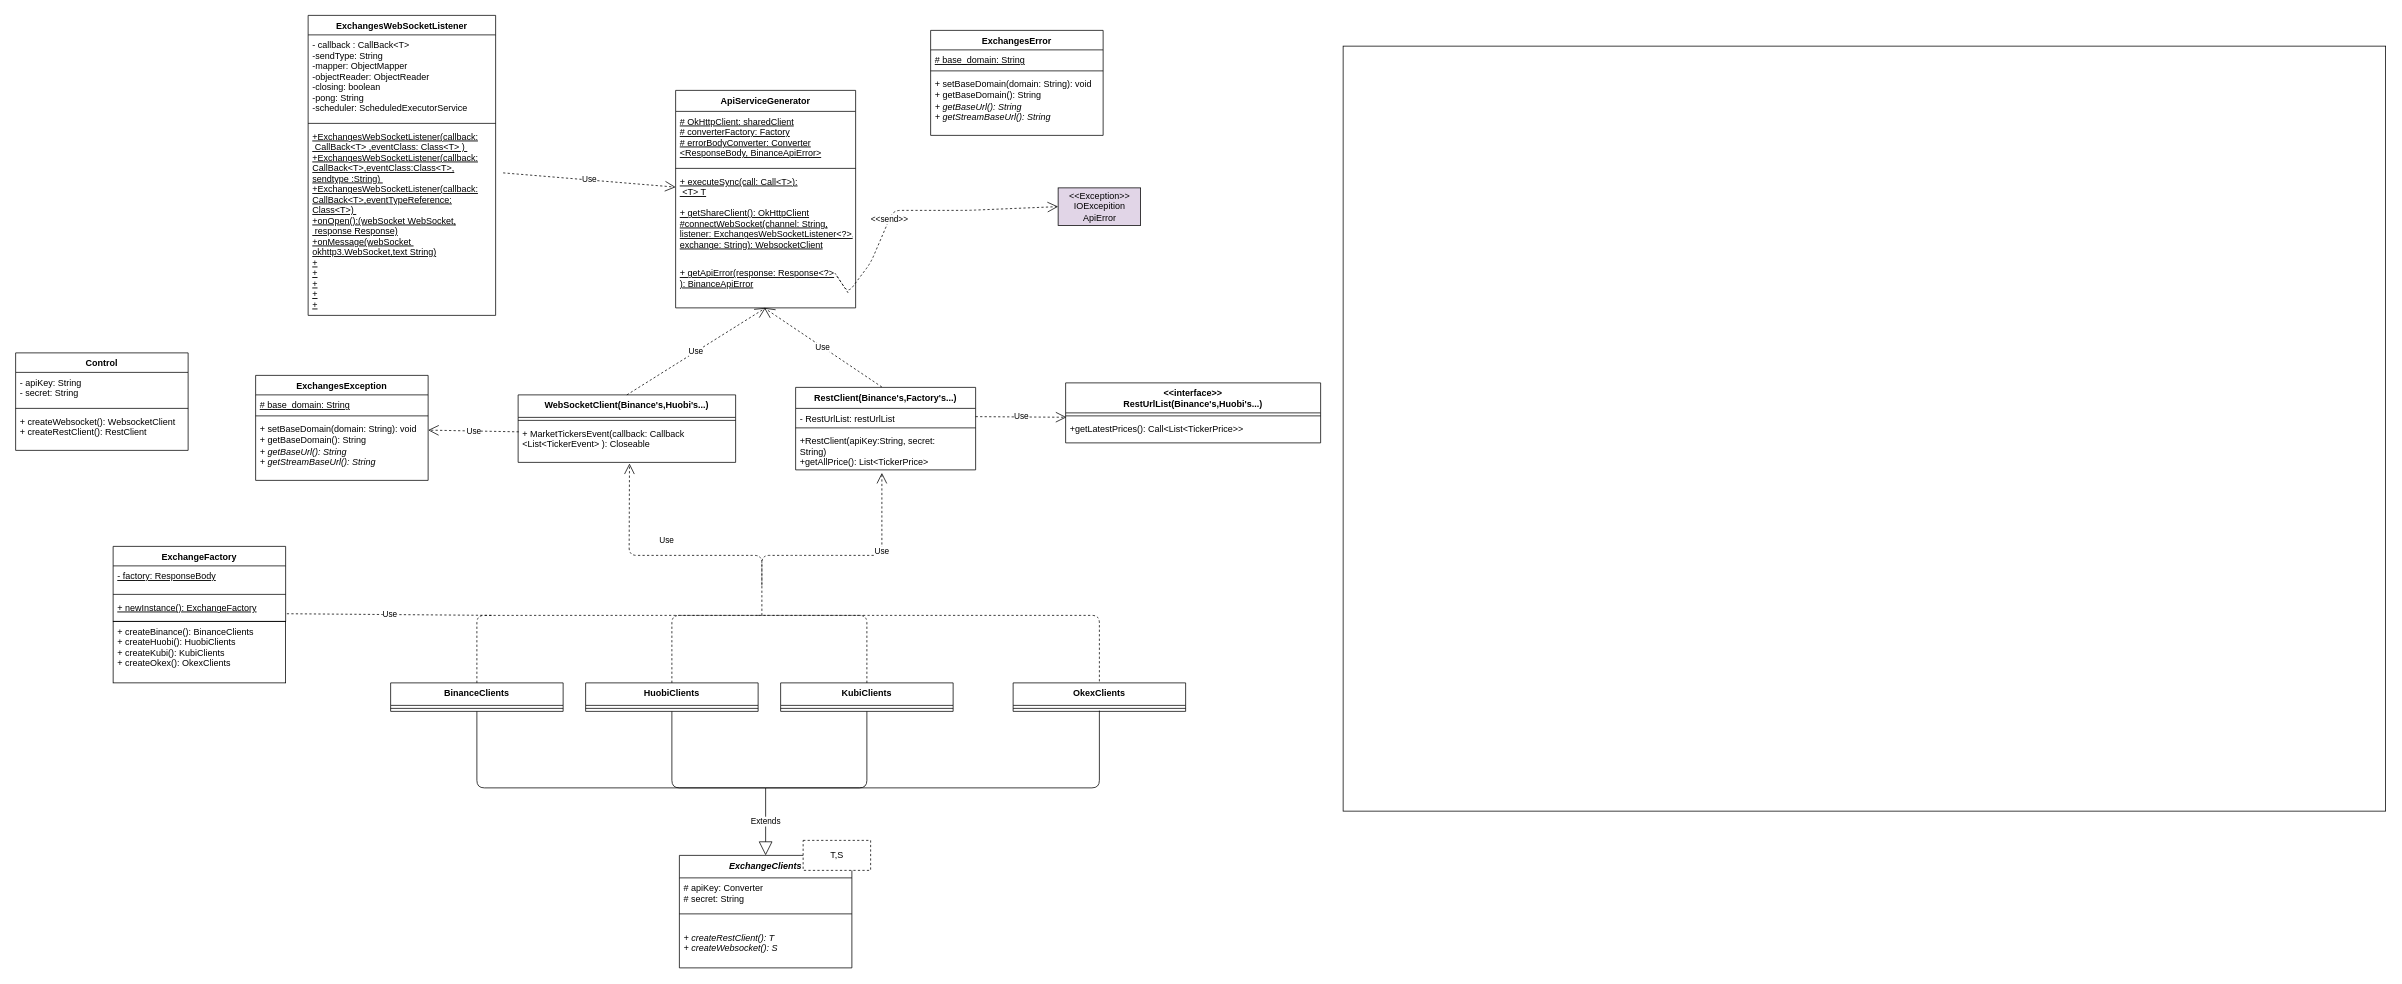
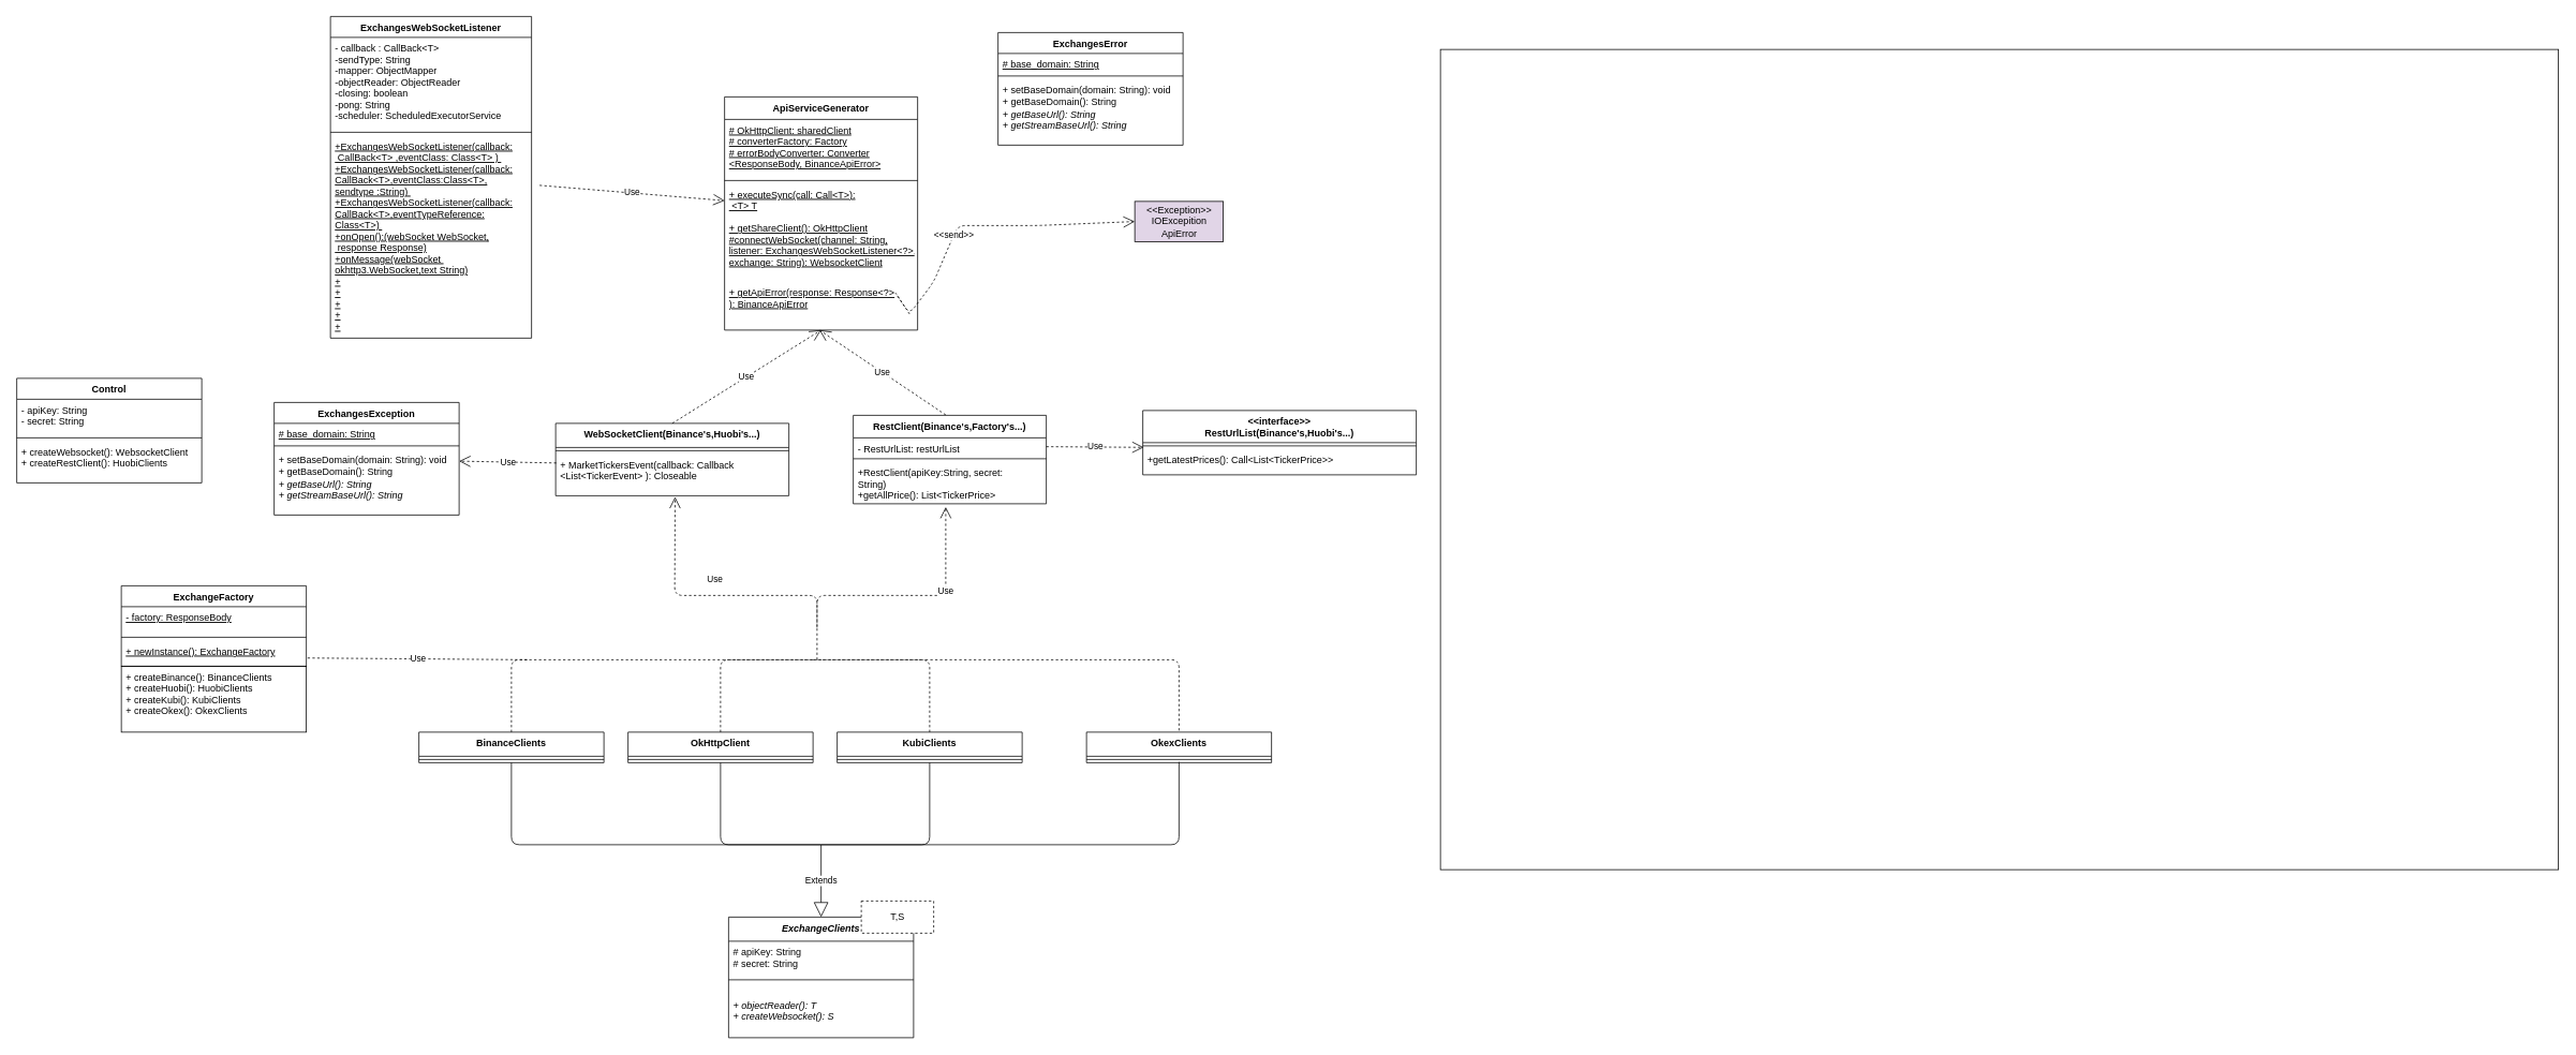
- <mxCell id="10" value="+ createWebsocket(): WebsocketClient&#10;+ createRestClient(): RestClient" style="text;strokeColor=none;fillColor=none;align=left;verticalAlign=top;spacingLeft=4;spacingRight=4;overflow=hidden;rotatable=0;points=[[0,0.5],[1,0.5]];portConstraint=eastwest;" parent="7" vertex="1"><mxGeometry y="78" width="230" height="52" as="geometry" /></mxCell>
+ <mxCell id="10" value="+ createWebsocket(): WebsocketClient&#10;+ createRestClient(): HuobiClients" style="text;strokeColor=none;fillColor=none;align=left;verticalAlign=top;spacingLeft=4;spacingRight=4;overflow=hidden;rotatable=0;points=[[0,0.5],[1,0.5]];portConstraint=eastwest;" parent="7" vertex="1"><mxGeometry y="78" width="230" height="52" as="geometry" /></mxCell>
- <mxCell id="54" value="HuobiClients" style="swimlane;fontStyle=1;align=center;verticalAlign=top;childLayout=stackLayout;horizontal=1;startSize=30;horizontalStack=0;resizeParent=1;resizeParentMax=0;resizeLast=0;collapsible=1;marginBottom=0;" parent="1" vertex="1"><mxGeometry x="780" y="910" width="230" height="38" as="geometry" /></mxCell>
+ <mxCell id="54" value="OkHttpClient" style="swimlane;fontStyle=1;align=center;verticalAlign=top;childLayout=stackLayout;horizontal=1;startSize=30;horizontalStack=0;resizeParent=1;resizeParentMax=0;resizeLast=0;collapsible=1;marginBottom=0;" parent="1" vertex="1"><mxGeometry x="780" y="910" width="230" height="38" as="geometry" /></mxCell>
- <mxCell id="3" value="# apiKey: Converter&#10;# secret: String&#10;" style="text;strokeColor=none;fillColor=none;align=left;verticalAlign=top;spacingLeft=4;spacingRight=4;overflow=hidden;rotatable=0;points=[[0,0.5],[1,0.5]];portConstraint=eastwest;" parent="2" vertex="1"><mxGeometry y="30" width="230" height="44" as="geometry" /></mxCell>
+ <mxCell id="3" value="# apiKey: String&#10;# secret: String&#10;" style="text;strokeColor=none;fillColor=none;align=left;verticalAlign=top;spacingLeft=4;spacingRight=4;overflow=hidden;rotatable=0;points=[[0,0.5],[1,0.5]];portConstraint=eastwest;" parent="2" vertex="1"><mxGeometry y="30" width="230" height="44" as="geometry" /></mxCell>
- <mxCell id="5" value="&#10;+ createRestClient(): T&#10;+ createWebsocket(): S" style="text;strokeColor=none;fillColor=none;align=left;verticalAlign=top;spacingLeft=4;spacingRight=4;overflow=hidden;rotatable=0;points=[[0,0.5],[1,0.5]];portConstraint=eastwest;fontStyle=2" parent="2" vertex="1"><mxGeometry y="82" width="230" height="68" as="geometry" /></mxCell>
+ <mxCell id="5" value="&#10;+ objectReader(): T&#10;+ createWebsocket(): S" style="text;strokeColor=none;fillColor=none;align=left;verticalAlign=top;spacingLeft=4;spacingRight=4;overflow=hidden;rotatable=0;points=[[0,0.5],[1,0.5]];portConstraint=eastwest;fontStyle=2" parent="2" vertex="1"><mxGeometry y="82" width="230" height="68" as="geometry" /></mxCell>
